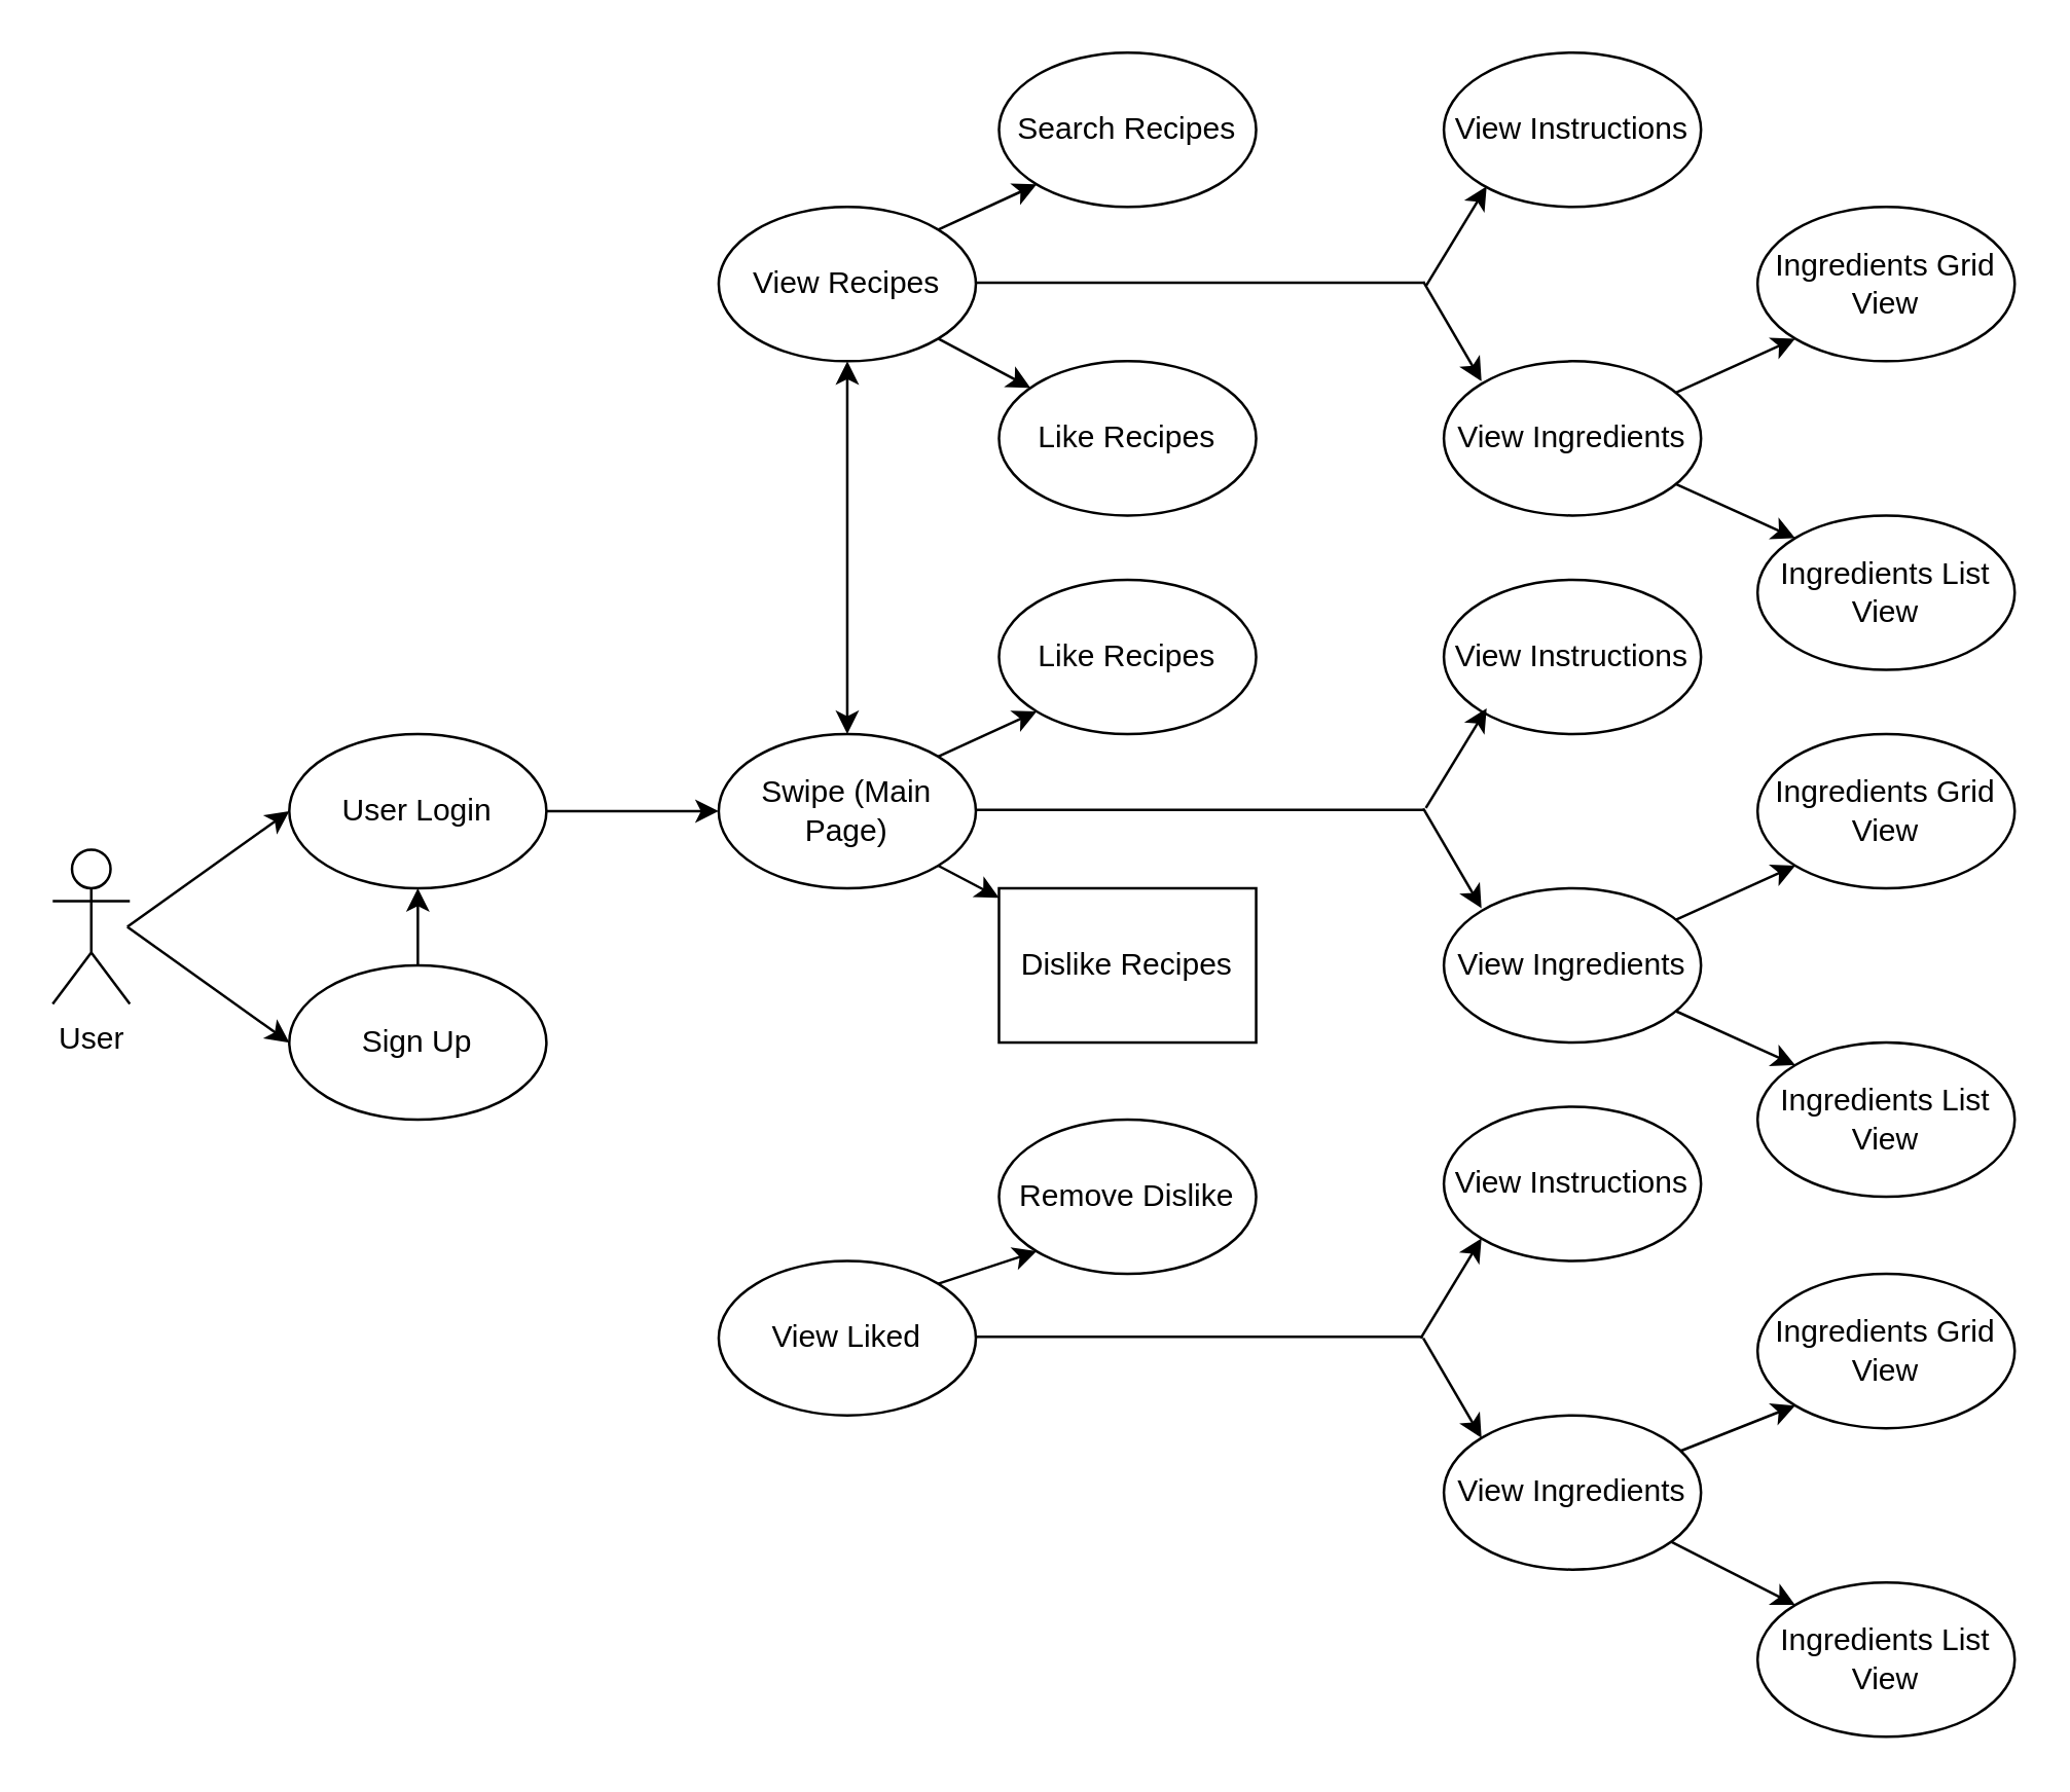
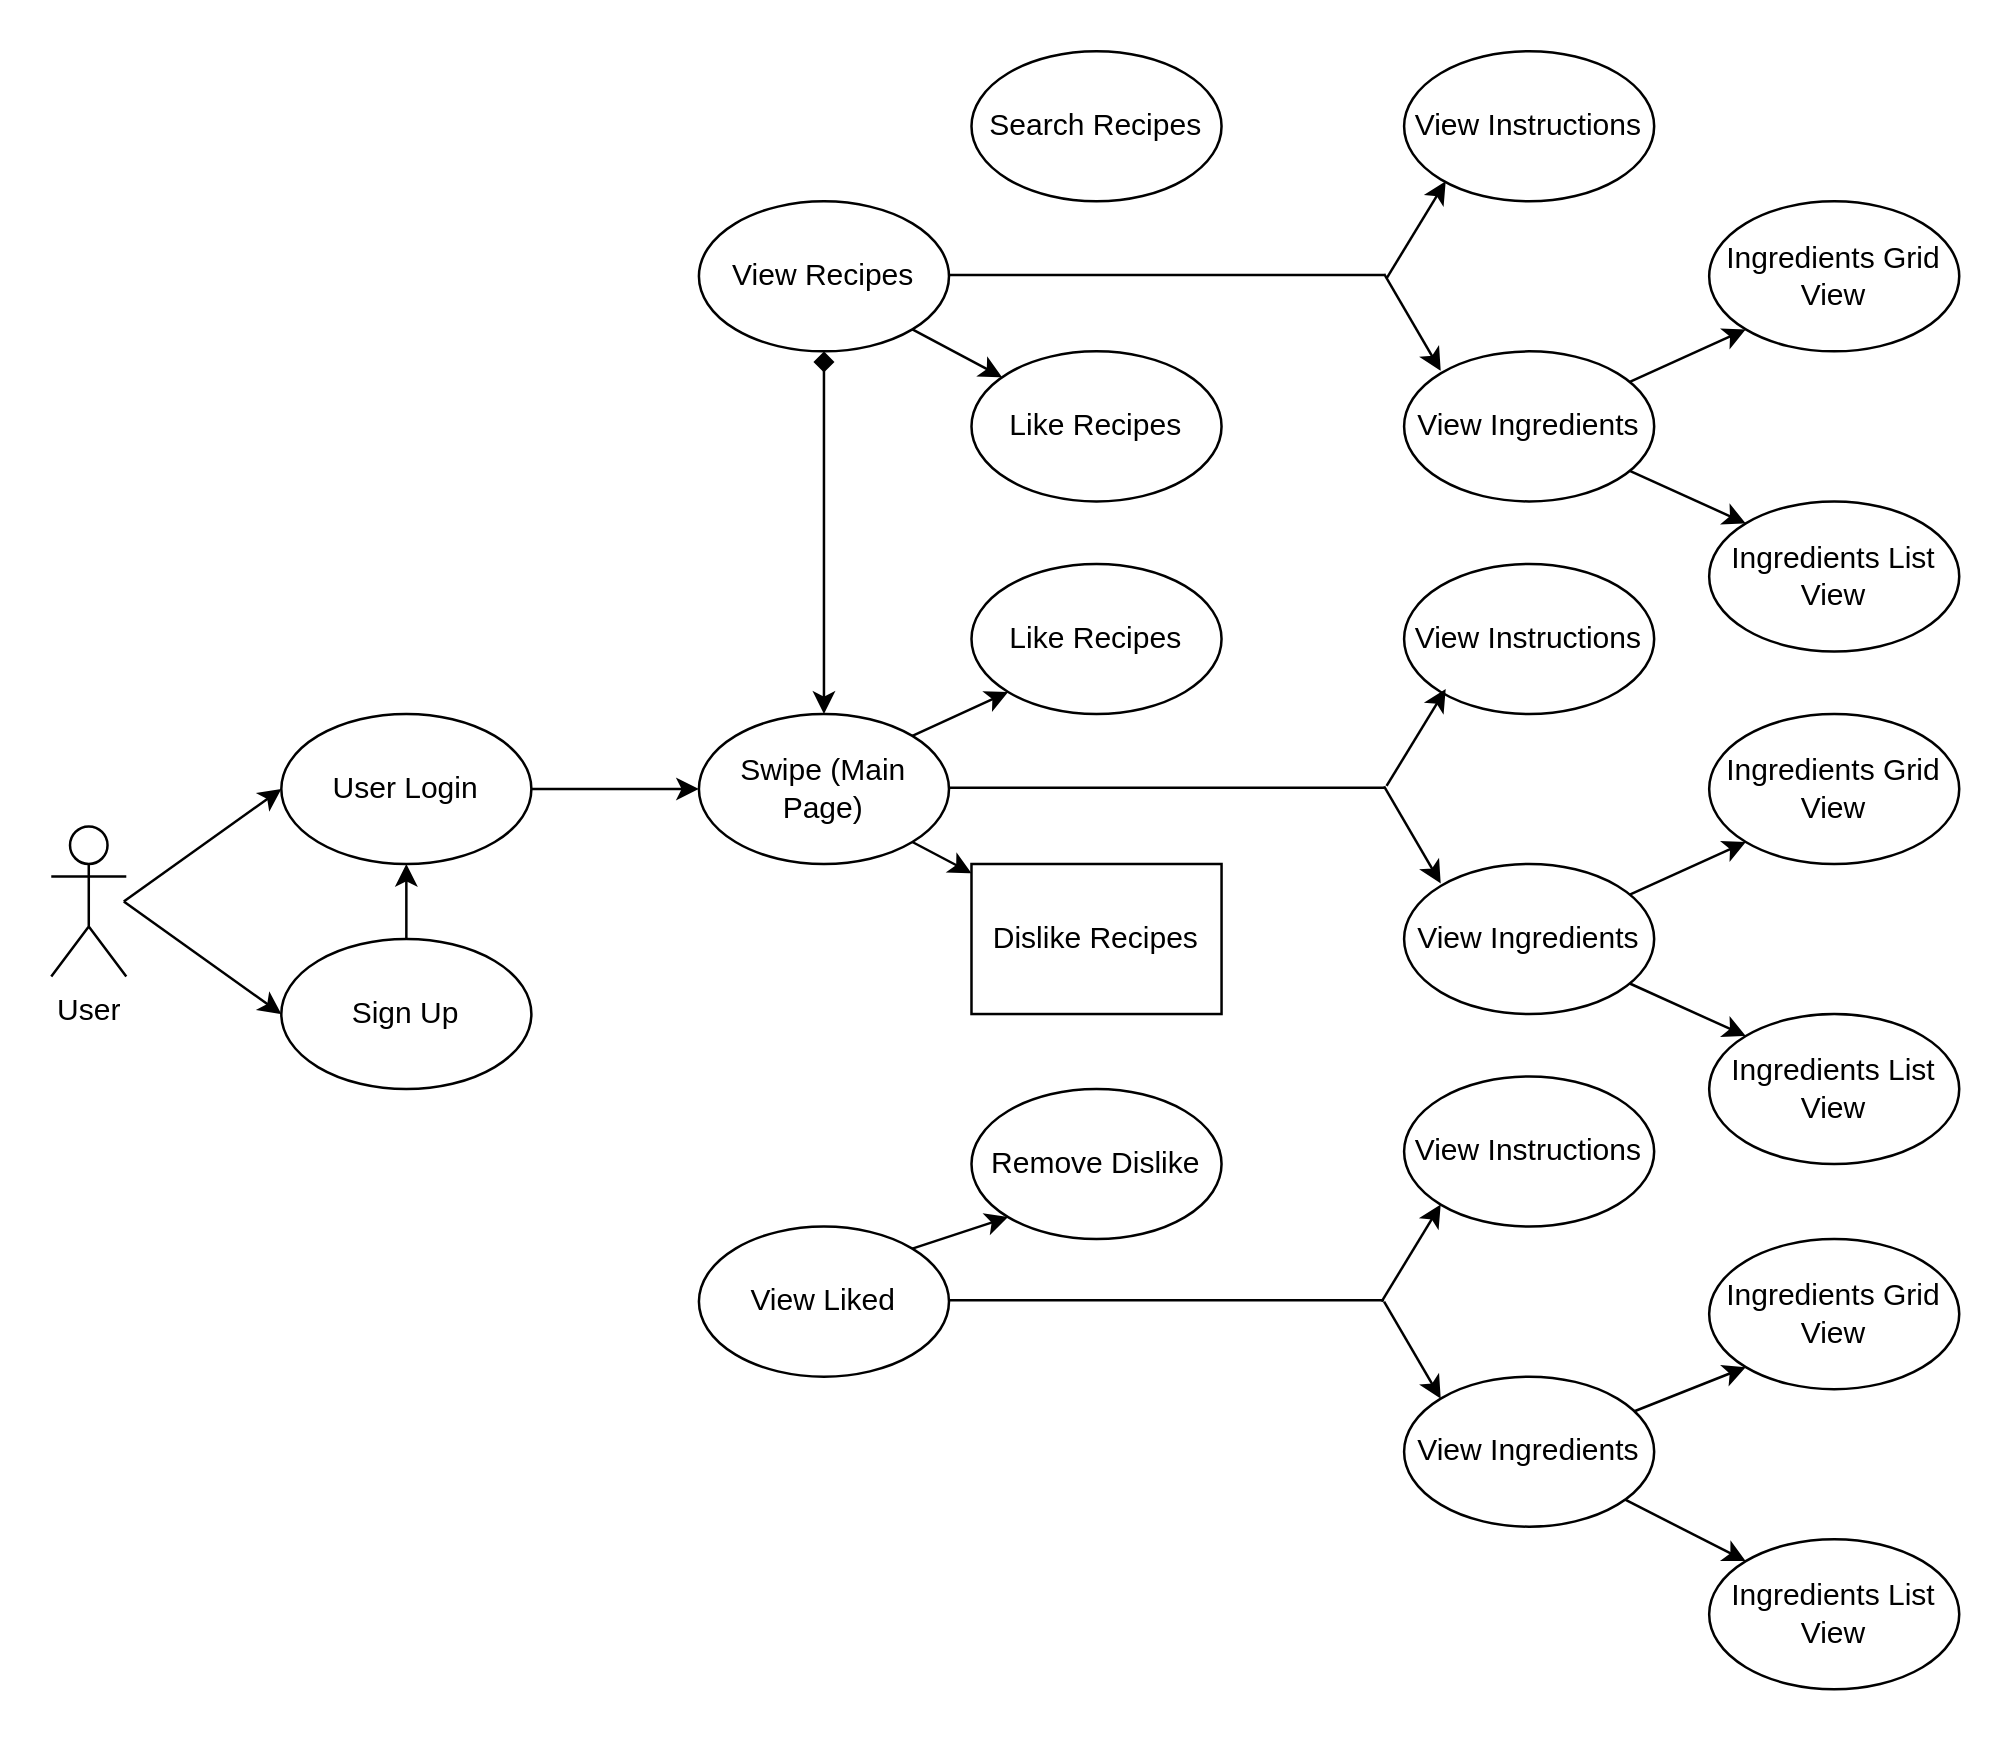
- <mxCell id="11" style="rounded=0;orthogonalLoop=1;jettySize=auto;html=1;exitX=1;exitY=0;exitDx=0;exitDy=0;entryX=0;entryY=1;entryDx=0;entryDy=0;" edge="1" parent="1" source="13" target="17"><mxGeometry relative="1" as="geometry" /></mxCell>
- <mxCell id="25" value="" style="endArrow=classic;startArrow=classic;html=1;rounded=0;entryX=0.5;entryY=1;entryDx=0;entryDy=0;exitX=0.5;exitY=0;exitDx=0;exitDy=0;" edge="1" parent="1" source="16" target="13"><mxGeometry width="50" height="50" relative="1" as="geometry"><mxPoint x="408" y="294" as="sourcePoint" /><mxPoint x="458" y="244" as="targetPoint" /></mxGeometry></mxCell>
+ <mxCell id="25" value="" style="endArrow=diamond;startArrow=classic;html=1;rounded=0;entryX=0.5;entryY=1;entryDx=0;entryDy=0;exitX=0.5;exitY=0;exitDx=0;exitDy=0;" edge="1" parent="1" source="16" target="13"><mxGeometry width="50" height="50" relative="1" as="geometry"><mxPoint x="408" y="294" as="sourcePoint" /><mxPoint x="458" y="244" as="targetPoint" /></mxGeometry></mxCell>
